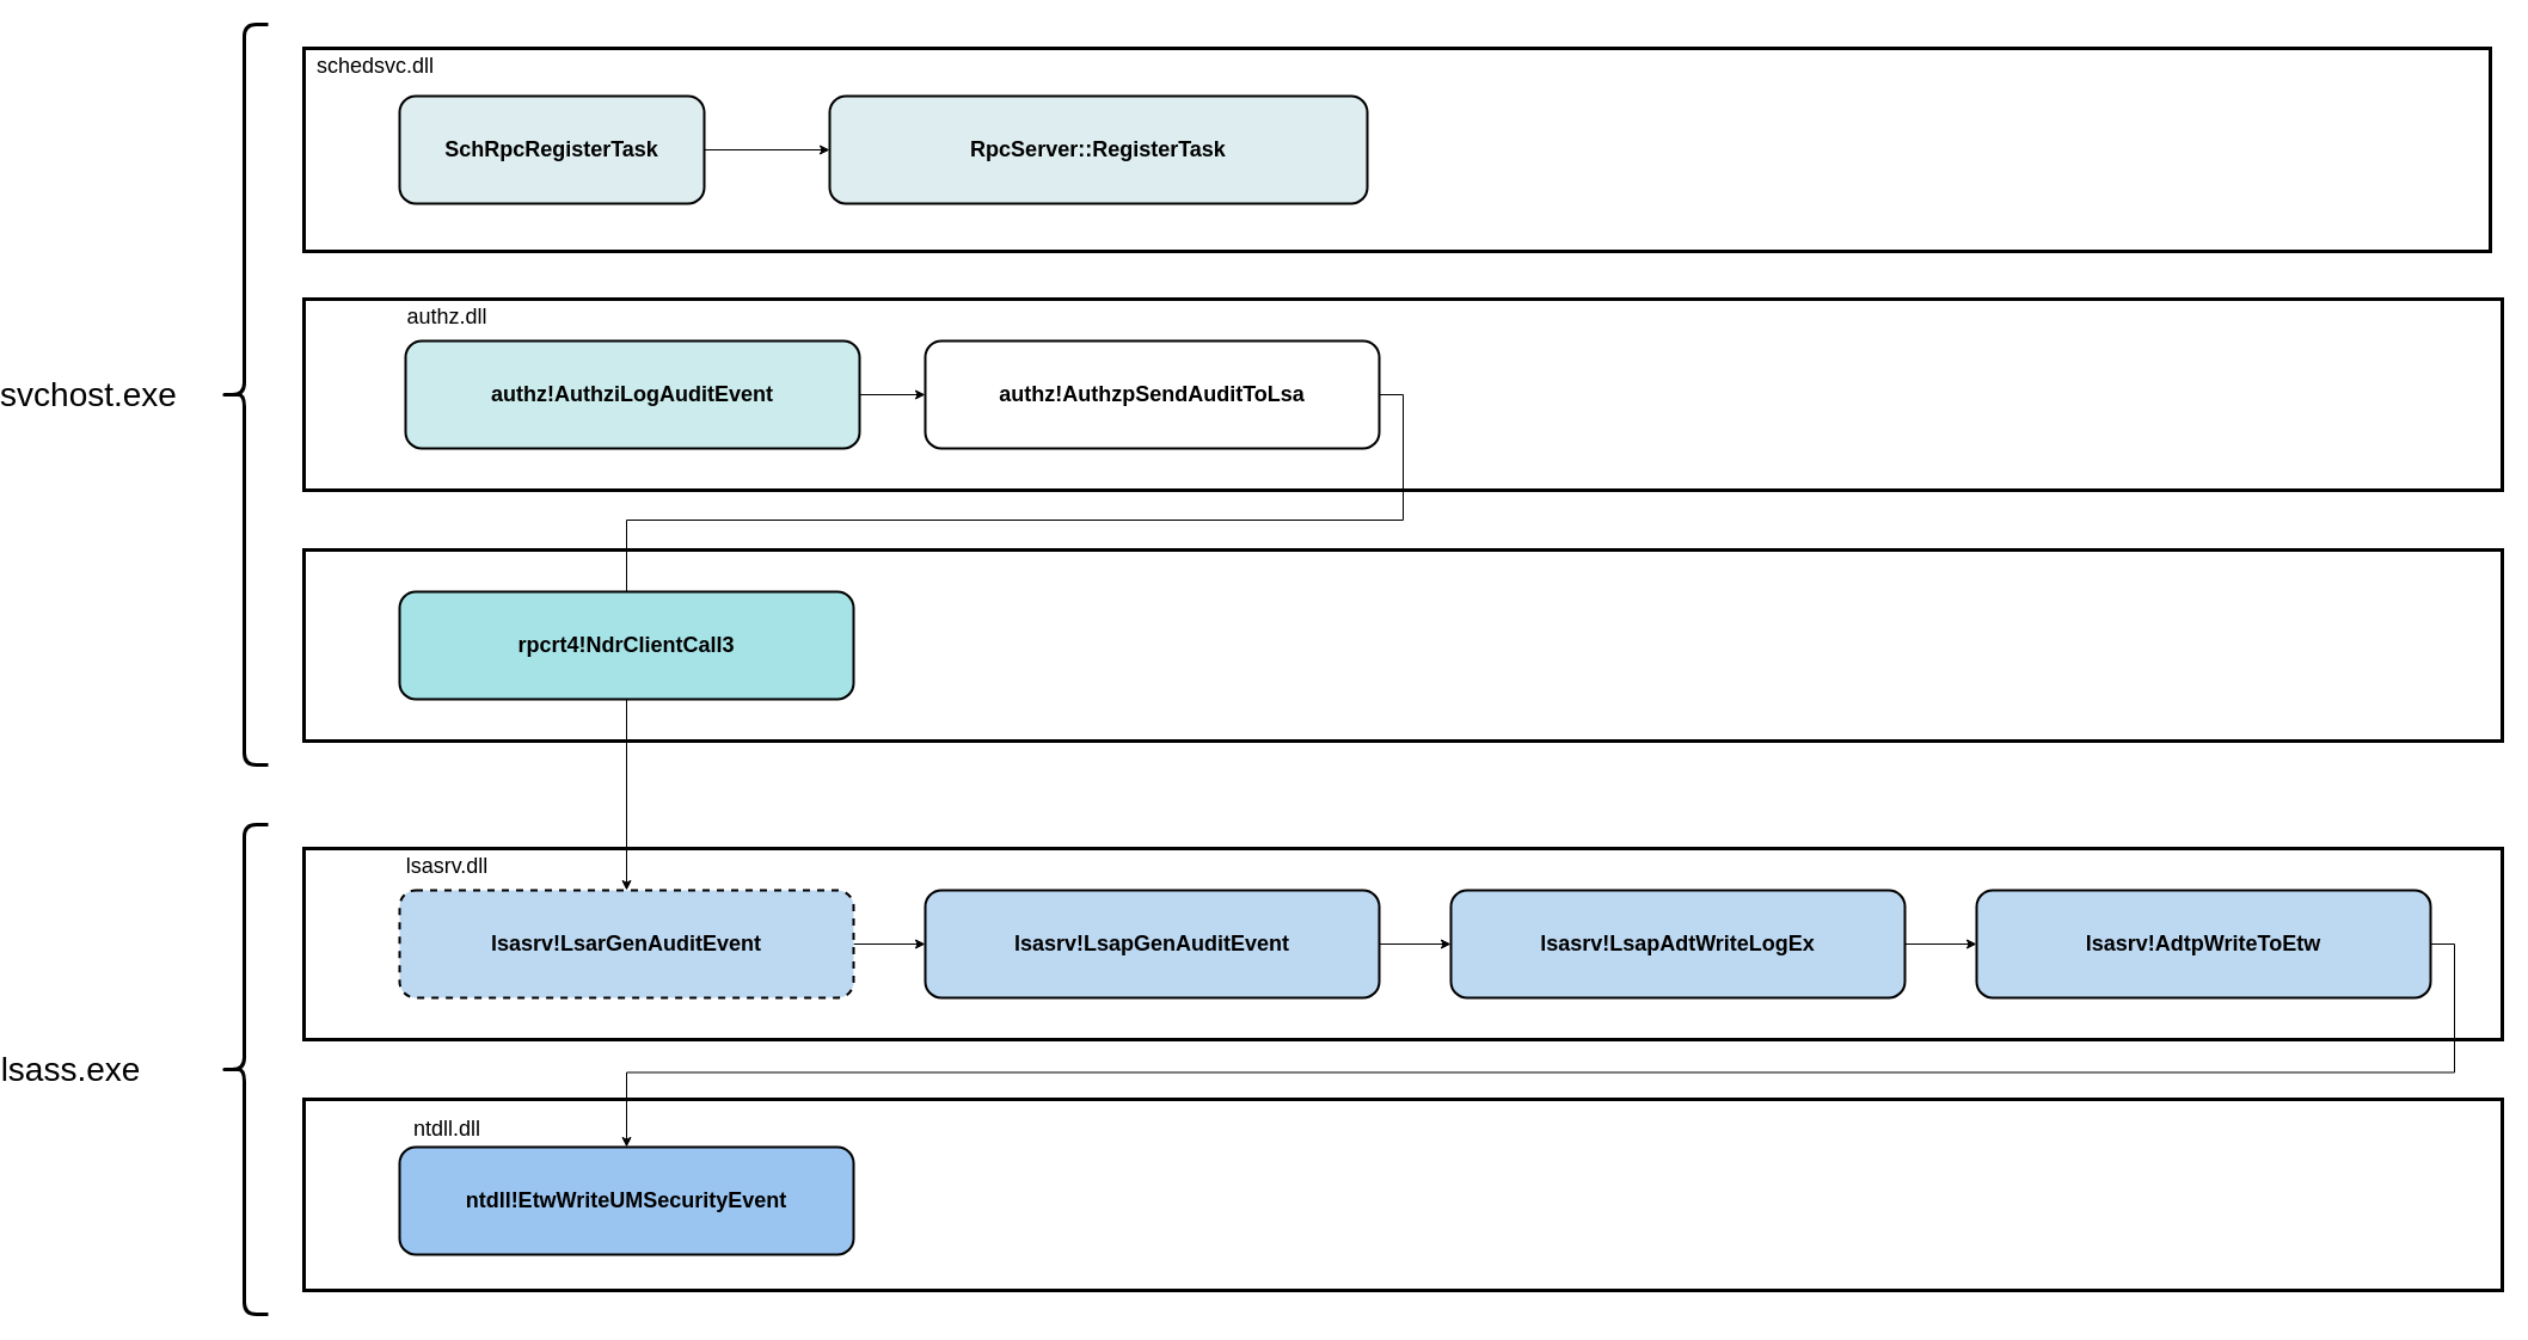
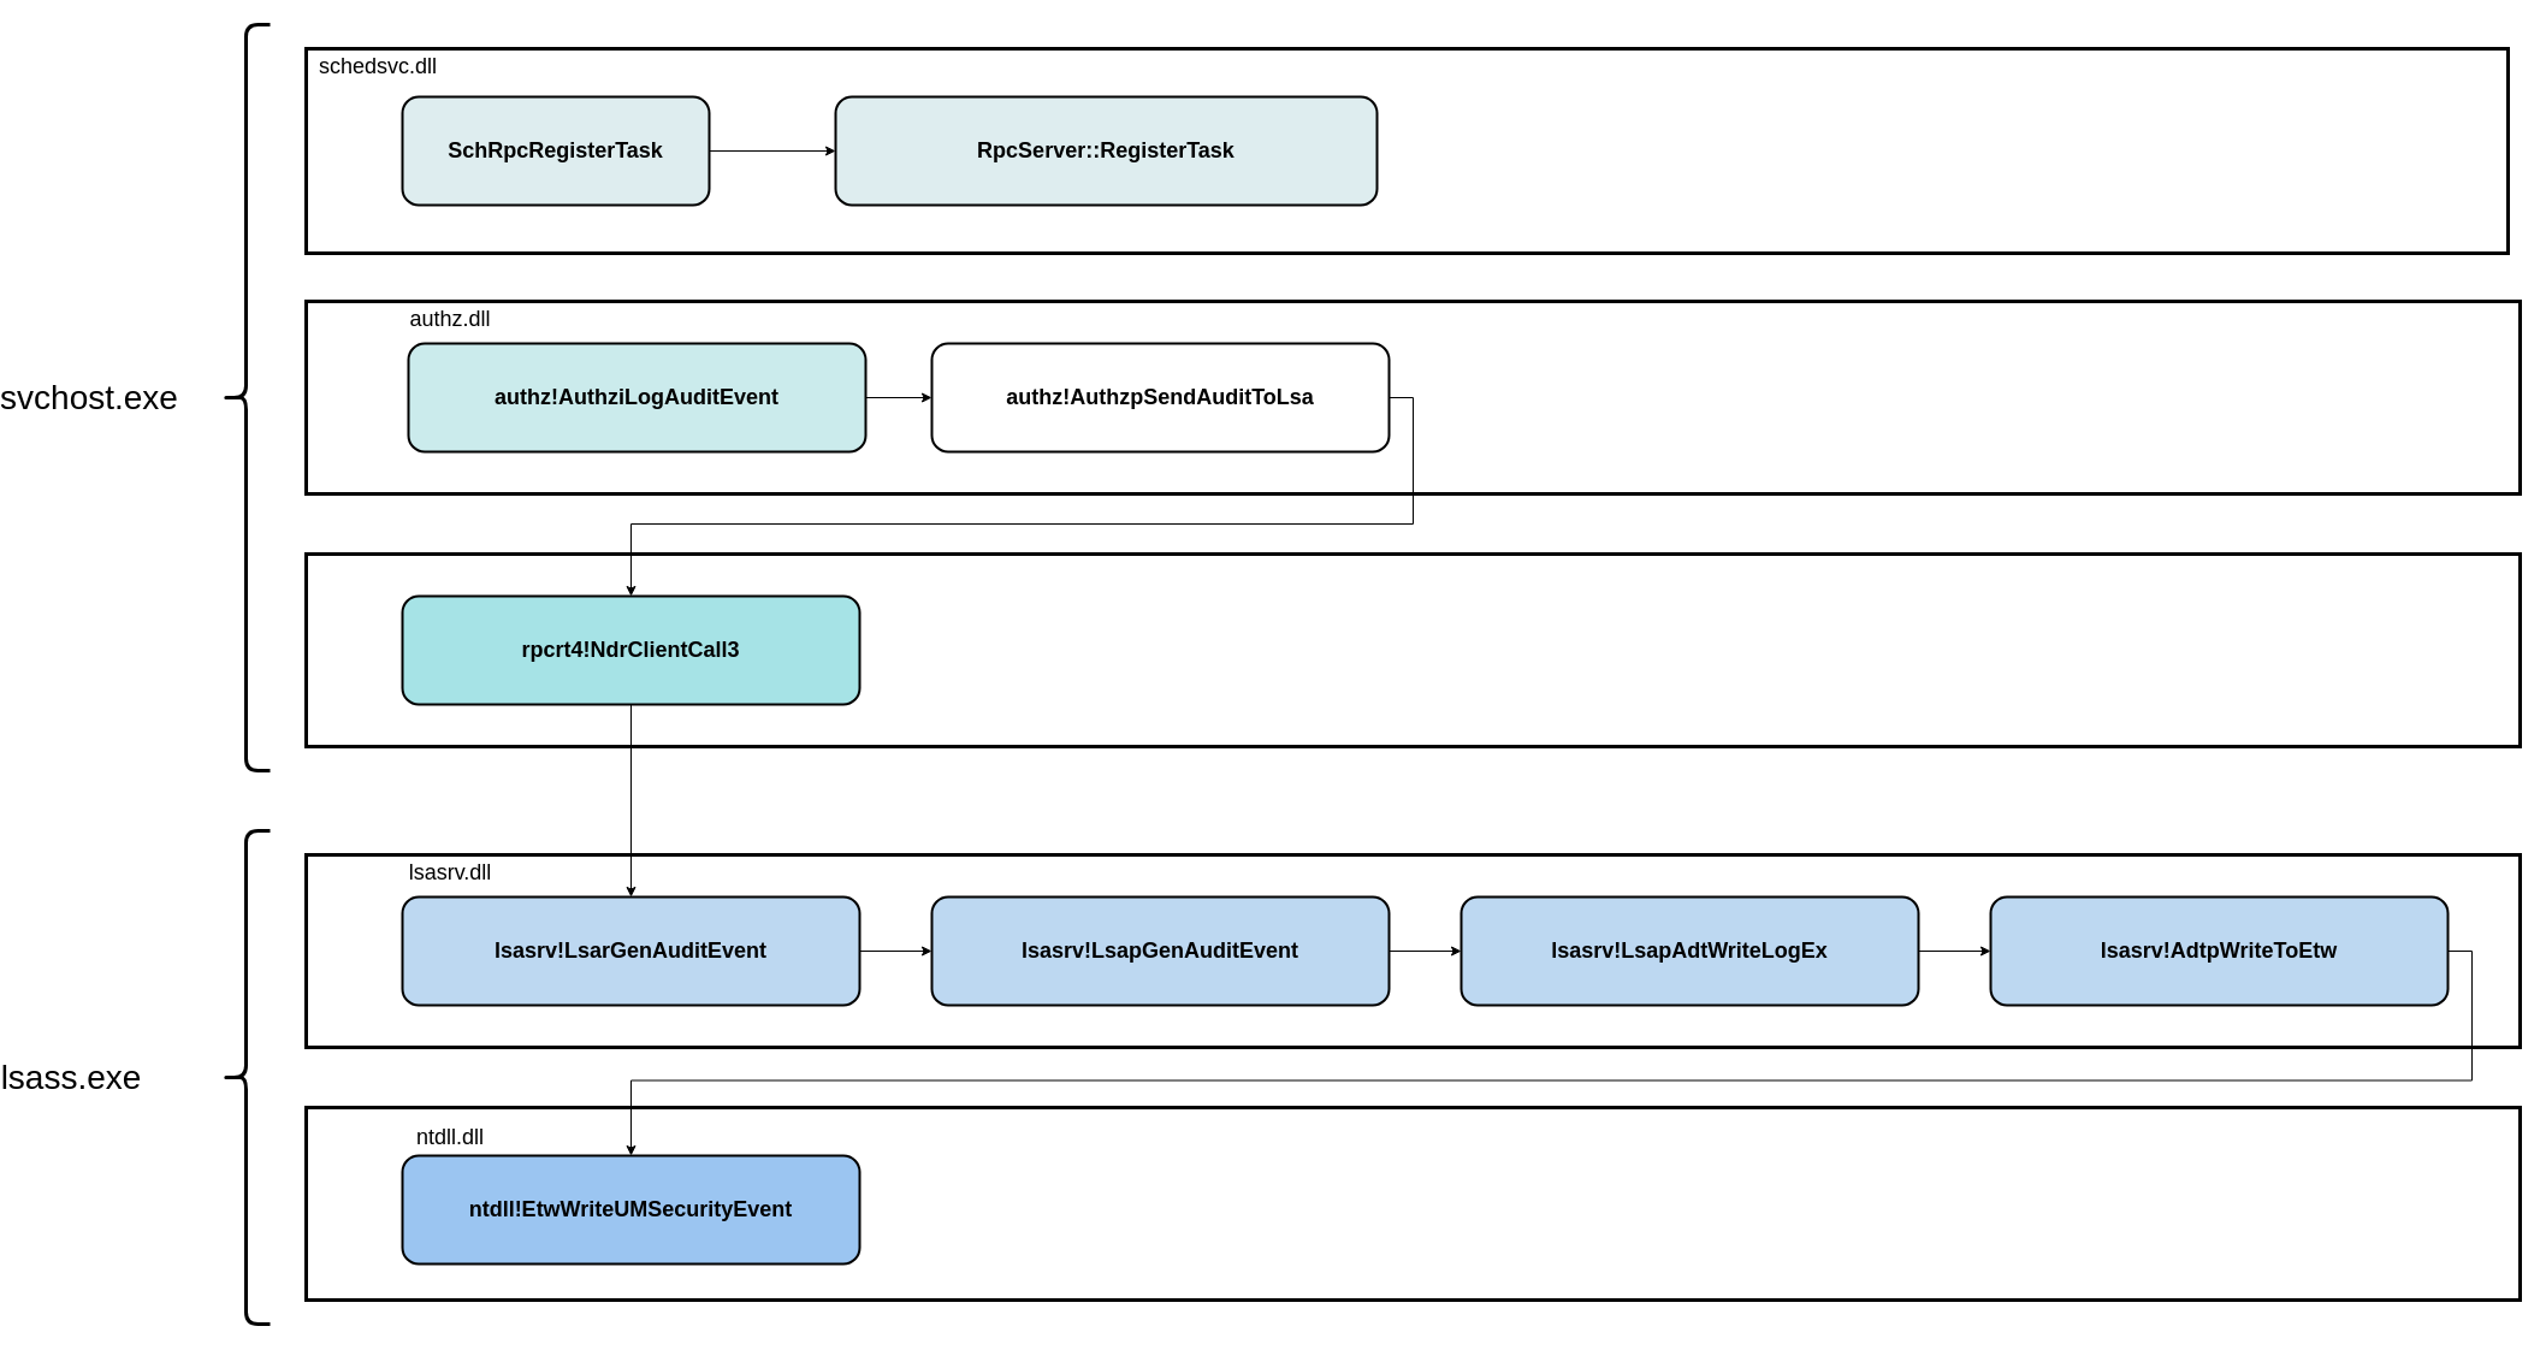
- <mxCell id="14" style="edgeStyle=orthogonalEdgeStyle;rounded=0;orthogonalLoop=1;jettySize=auto;html=1;exitX=1;exitY=0.5;exitDx=0;exitDy=0;entryX=0.5;entryY=0;entryDx=0;entryDy=0;endArrow=none;" edge="1" parent="1" source="15" target="19"><mxGeometry relative="1" as="geometry" /></mxCell>
+ <mxCell id="14" style="edgeStyle=orthogonalEdgeStyle;rounded=0;orthogonalLoop=1;jettySize=auto;html=1;exitX=1;exitY=0.5;exitDx=0;exitDy=0;entryX=0.5;entryY=0;entryDx=0;entryDy=0;" edge="1" parent="1" source="15" target="19"><mxGeometry relative="1" as="geometry" /></mxCell>
- <mxCell id="30" value="&lt;b&gt;lsasrv!LsarGenAuditEvent&lt;/b&gt;" style="rounded=1;whiteSpace=wrap;html=1;fontSize=18;strokeWidth=2;fillColor=#BDD8F1;dashed=1;" vertex="1" parent="1"><mxGeometry x="325" y="745" width="380" height="90" as="geometry" /></mxCell>
+ <mxCell id="30" value="&lt;b&gt;lsasrv!LsarGenAuditEvent&lt;/b&gt;" style="rounded=1;whiteSpace=wrap;html=1;fontSize=18;strokeWidth=2;fillColor=#BDD8F1;" vertex="1" parent="1"><mxGeometry x="325" y="745" width="380" height="90" as="geometry" /></mxCell>
